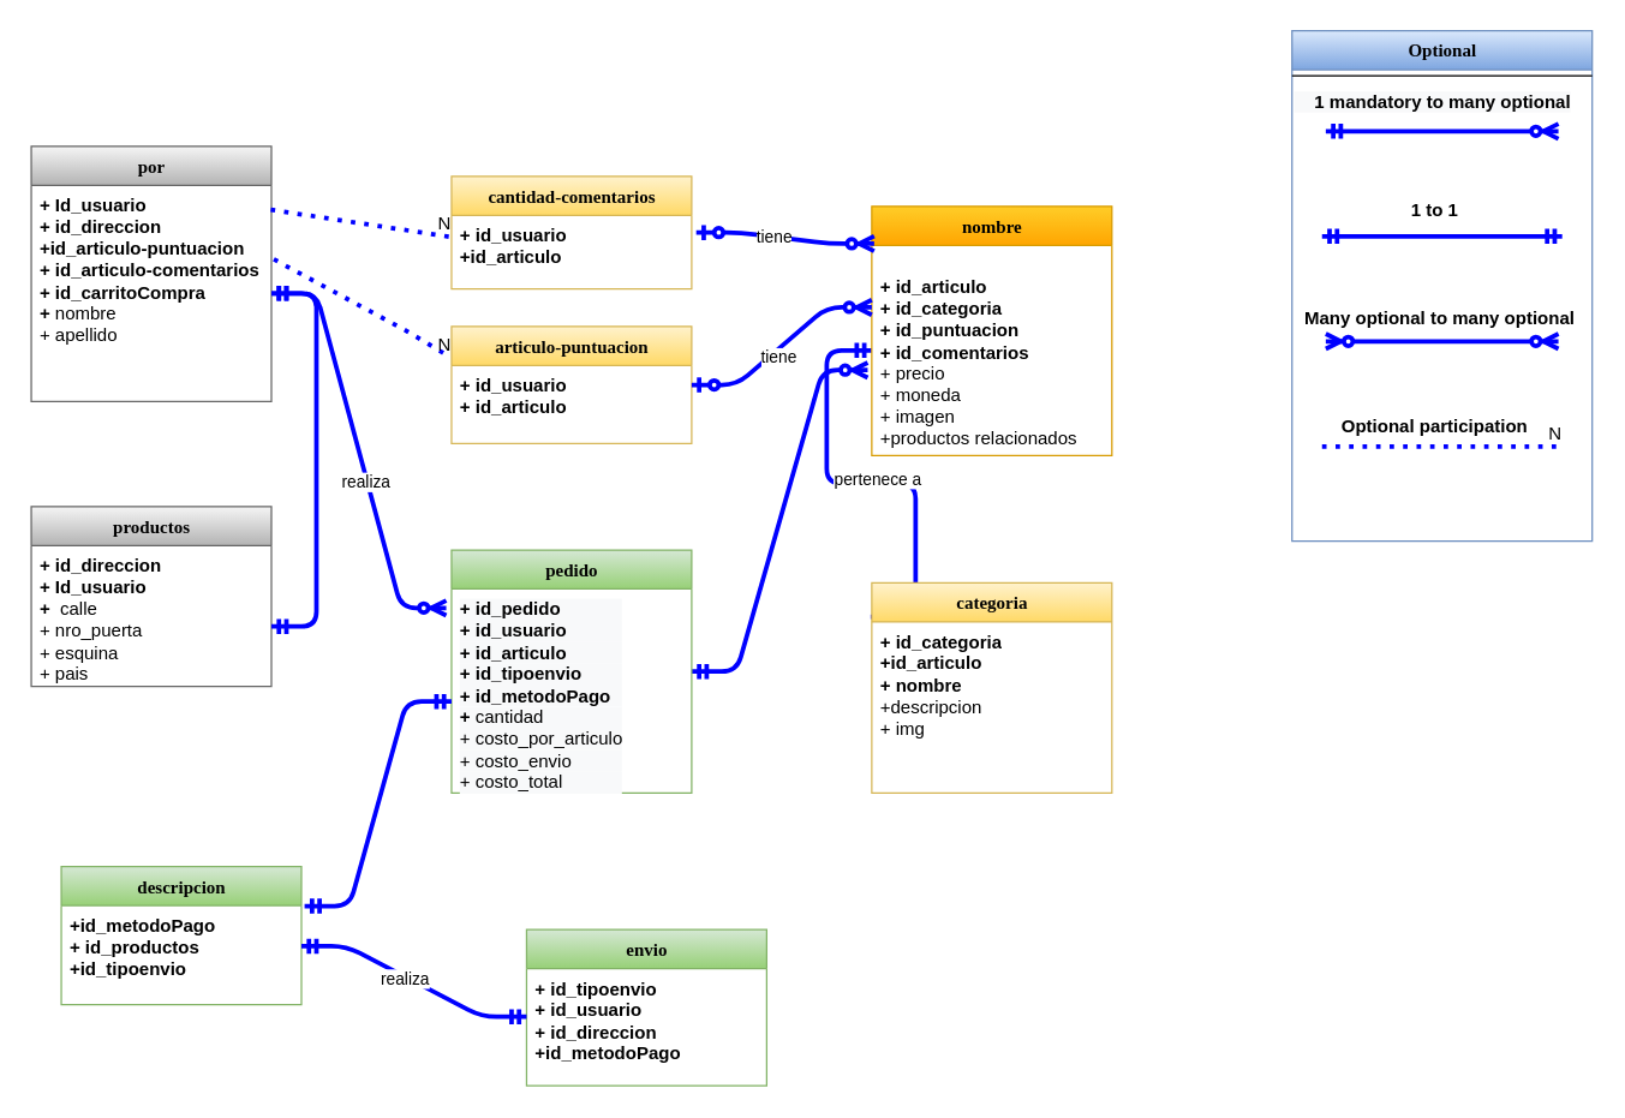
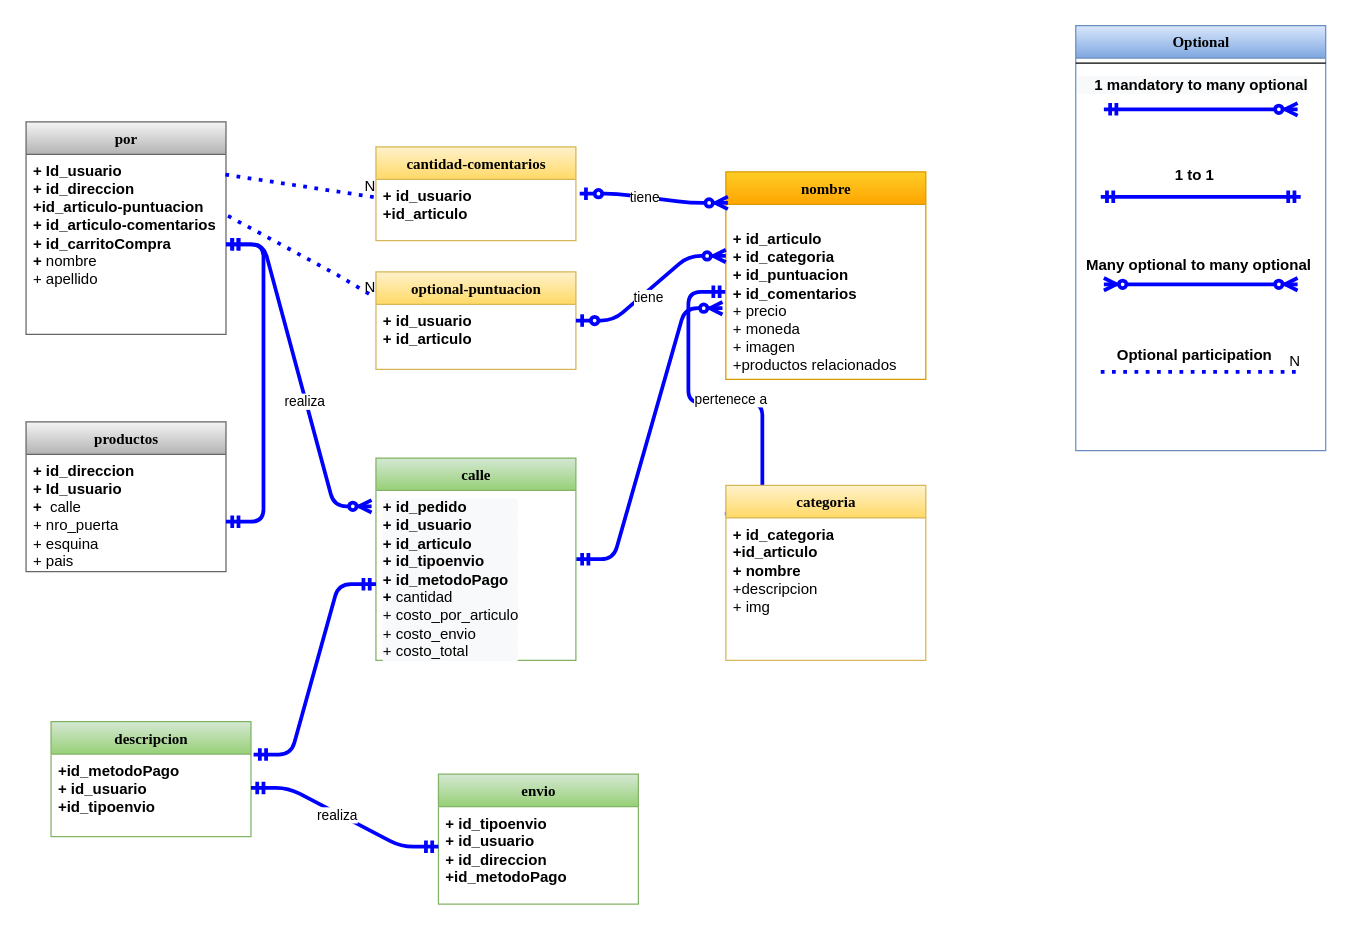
- <mxCell id="33" value="articulo-puntuacion" style="swimlane;html=1;fontStyle=1;align=center;verticalAlign=top;childLayout=stackLayout;horizontal=1;startSize=26;horizontalStack=0;resizeParent=1;resizeLast=0;collapsible=1;marginBottom=0;swimlaneFillColor=#ffffff;rounded=0;shadow=0;comic=0;labelBackgroundColor=none;strokeWidth=1;fillColor=#fff2cc;fontFamily=Verdana;fontSize=12;strokeColor=#d6b656;gradientColor=#ffd966;" parent="1" vertex="1"><mxGeometry x="300" y="217" width="160" height="78" as="geometry" /></mxCell>
+ <mxCell id="33" value="optional-puntuacion" style="swimlane;html=1;fontStyle=1;align=center;verticalAlign=top;childLayout=stackLayout;horizontal=1;startSize=26;horizontalStack=0;resizeParent=1;resizeLast=0;collapsible=1;marginBottom=0;swimlaneFillColor=#ffffff;rounded=0;shadow=0;comic=0;labelBackgroundColor=none;strokeWidth=1;fillColor=#fff2cc;fontFamily=Verdana;fontSize=12;strokeColor=#d6b656;gradientColor=#ffd966;" parent="1" vertex="1"><mxGeometry x="300" y="217" width="160" height="78" as="geometry" /></mxCell>
- <mxCell id="17" value="pedido" style="swimlane;html=1;fontStyle=1;align=center;verticalAlign=top;childLayout=stackLayout;horizontal=1;startSize=26;horizontalStack=0;resizeParent=1;resizeLast=0;collapsible=1;marginBottom=0;swimlaneFillColor=#ffffff;rounded=0;shadow=0;comic=0;labelBackgroundColor=none;strokeWidth=1;fillColor=#d5e8d4;fontFamily=Verdana;fontSize=12;strokeColor=#82b366;gradientColor=#97d077;" vertex="1" parent="1"><mxGeometry x="300" y="366" width="160" height="162" as="geometry" /></mxCell>
+ <mxCell id="17" value="calle" style="swimlane;html=1;fontStyle=1;align=center;verticalAlign=top;childLayout=stackLayout;horizontal=1;startSize=26;horizontalStack=0;resizeParent=1;resizeLast=0;collapsible=1;marginBottom=0;swimlaneFillColor=#ffffff;rounded=0;shadow=0;comic=0;labelBackgroundColor=none;strokeWidth=1;fillColor=#d5e8d4;fontFamily=Verdana;fontSize=12;strokeColor=#82b366;gradientColor=#97d077;" vertex="1" parent="1"><mxGeometry x="300" y="366" width="160" height="162" as="geometry" /></mxCell>
- <mxCell id="29" value="&lt;b&gt;+id_metodoPago&lt;br&gt;+ id_productos&lt;br&gt;+id_tipoenvio&lt;br&gt;&lt;br&gt;&lt;/b&gt;" style="text;html=1;strokeColor=none;fillColor=none;align=left;verticalAlign=top;spacingLeft=4;spacingRight=4;whiteSpace=wrap;overflow=hidden;rotatable=0;points=[[0,0.5],[1,0.5]];portConstraint=eastwest;" parent="28" vertex="1"><mxGeometry y="26" width="160" height="54" as="geometry" /></mxCell>
+ <mxCell id="29" value="&lt;b&gt;+id_metodoPago&lt;br&gt;+ id_usuario&lt;br&gt;+id_tipoenvio&lt;br&gt;&lt;br&gt;&lt;/b&gt;" style="text;html=1;strokeColor=none;fillColor=none;align=left;verticalAlign=top;spacingLeft=4;spacingRight=4;whiteSpace=wrap;overflow=hidden;rotatable=0;points=[[0,0.5],[1,0.5]];portConstraint=eastwest;" parent="28" vertex="1"><mxGeometry y="26" width="160" height="54" as="geometry" /></mxCell>
